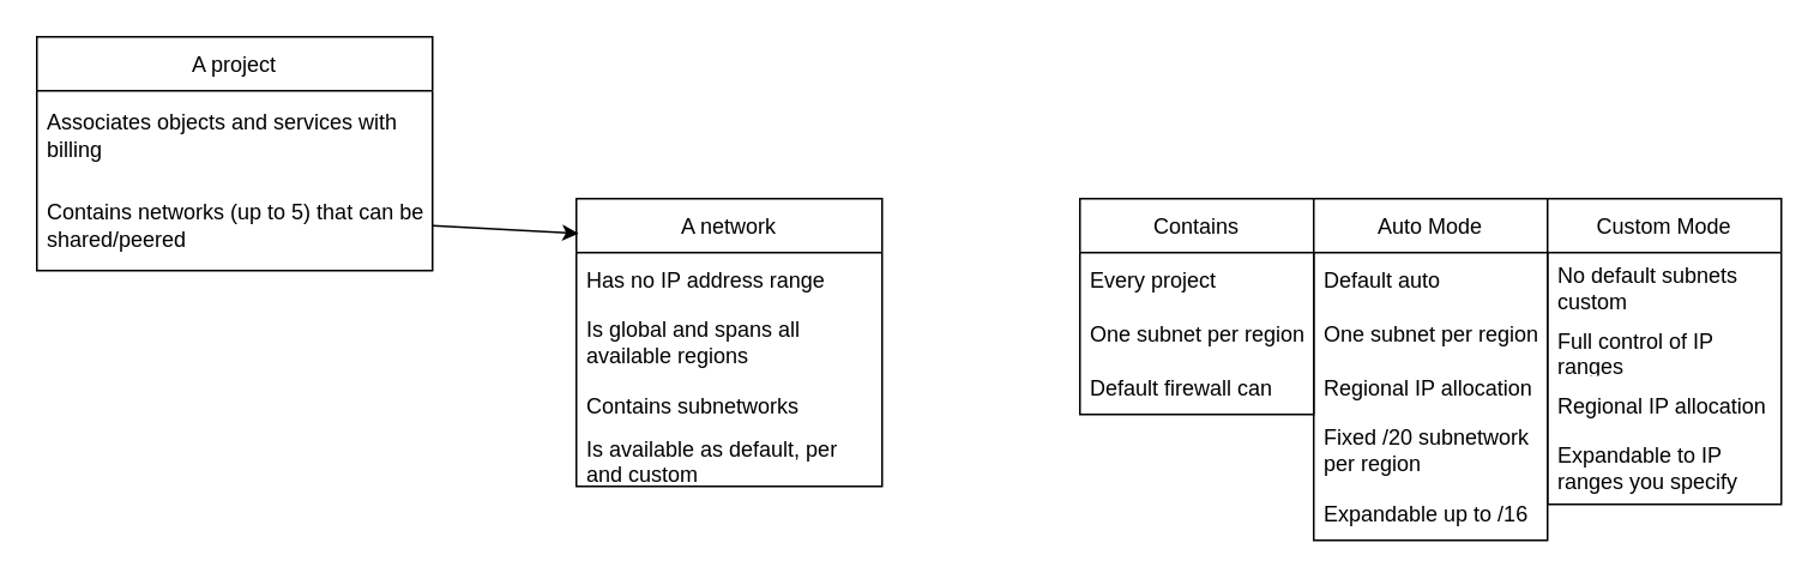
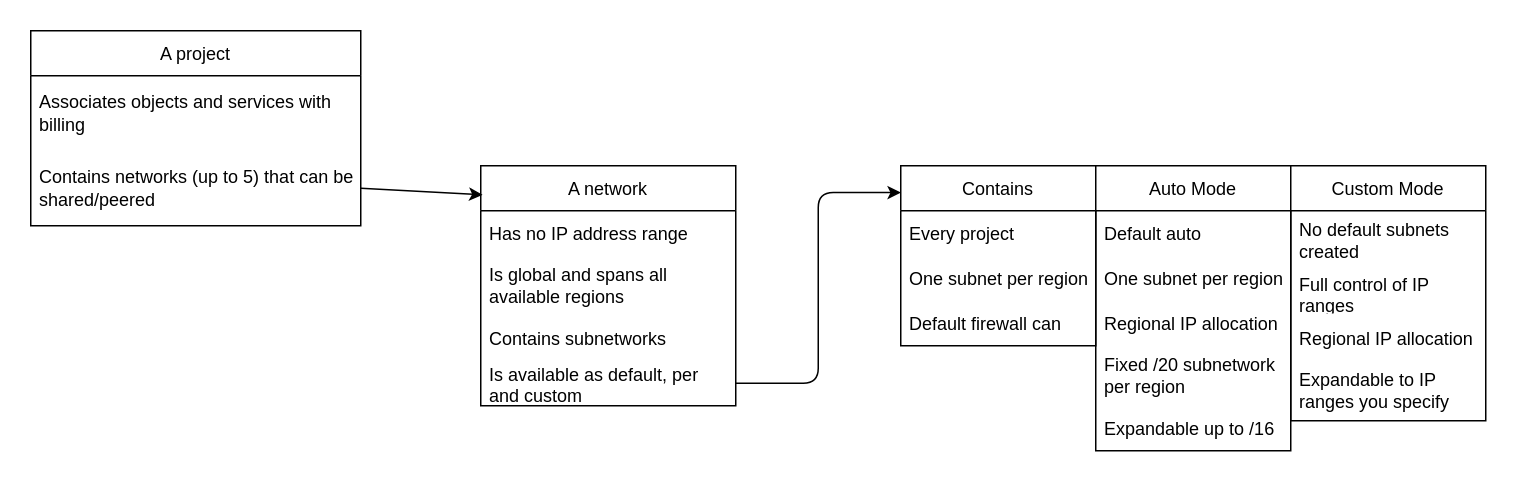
- <mxCell id="23" value="No default subnets custom" style="text;strokeColor=none;fillColor=none;align=left;verticalAlign=middle;spacingLeft=4;spacingRight=4;overflow=hidden;points=[[0,0.5],[1,0.5]];portConstraint=eastwest;rotatable=0;whiteSpace=wrap;" vertex="1" parent="22"><mxGeometry y="30" width="130" height="40" as="geometry" /></mxCell>
+ <mxCell id="23" value="No default subnets created" style="text;strokeColor=none;fillColor=none;align=left;verticalAlign=middle;spacingLeft=4;spacingRight=4;overflow=hidden;points=[[0,0.5],[1,0.5]];portConstraint=eastwest;rotatable=0;whiteSpace=wrap;" vertex="1" parent="22"><mxGeometry y="30" width="130" height="40" as="geometry" /></mxCell>
+ <mxCell id="15" style="edgeStyle=orthogonalEdgeStyle;html=1;exitX=1;exitY=0.5;exitDx=0;exitDy=0;entryX=0.001;entryY=0.149;entryDx=0;entryDy=0;entryPerimeter=0;" edge="1" parent="1" source="9" target="11"><mxGeometry relative="1" as="geometry"><mxPoint x="580" y="140" as="targetPoint" /></mxGeometry></mxCell>
